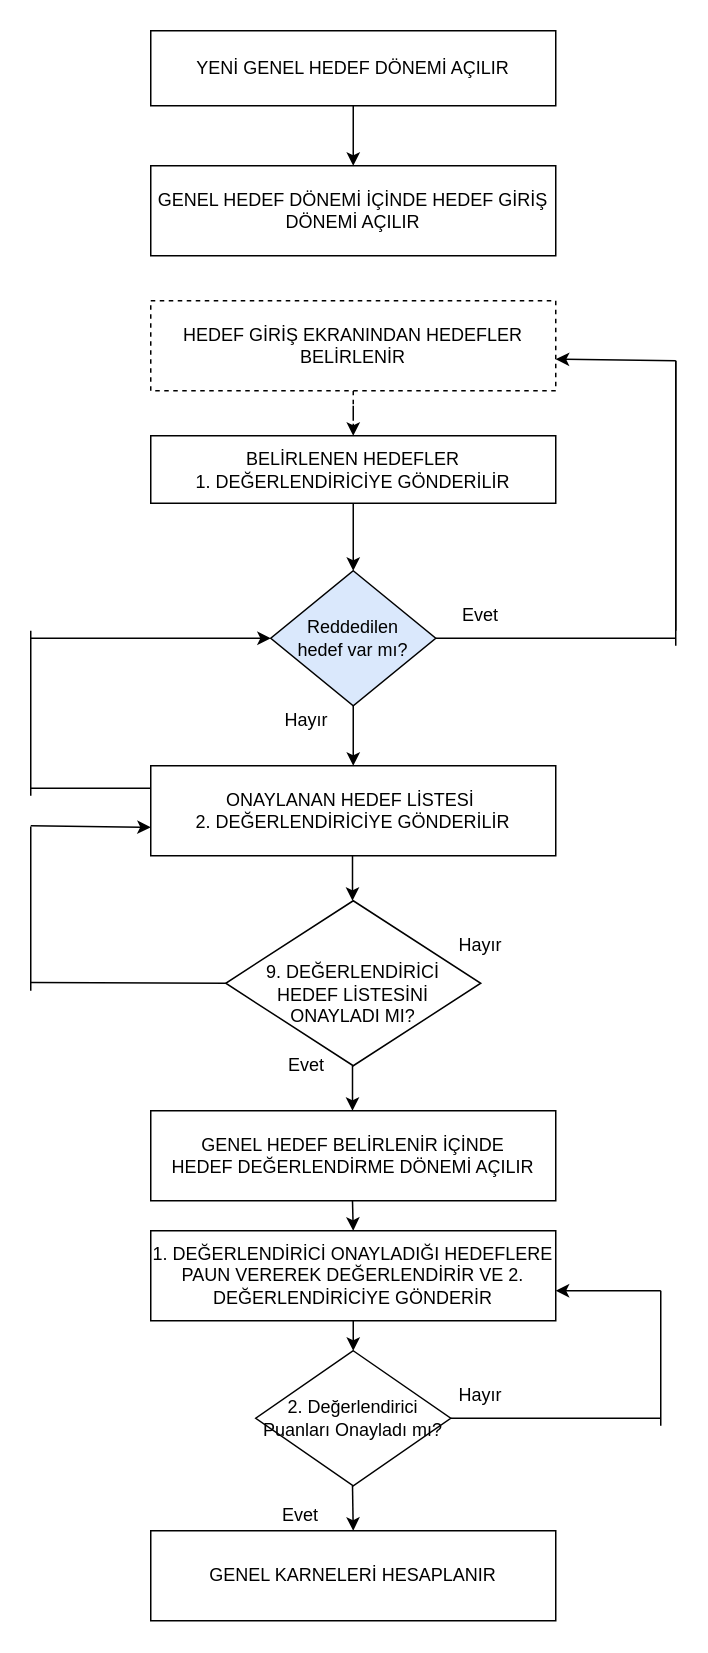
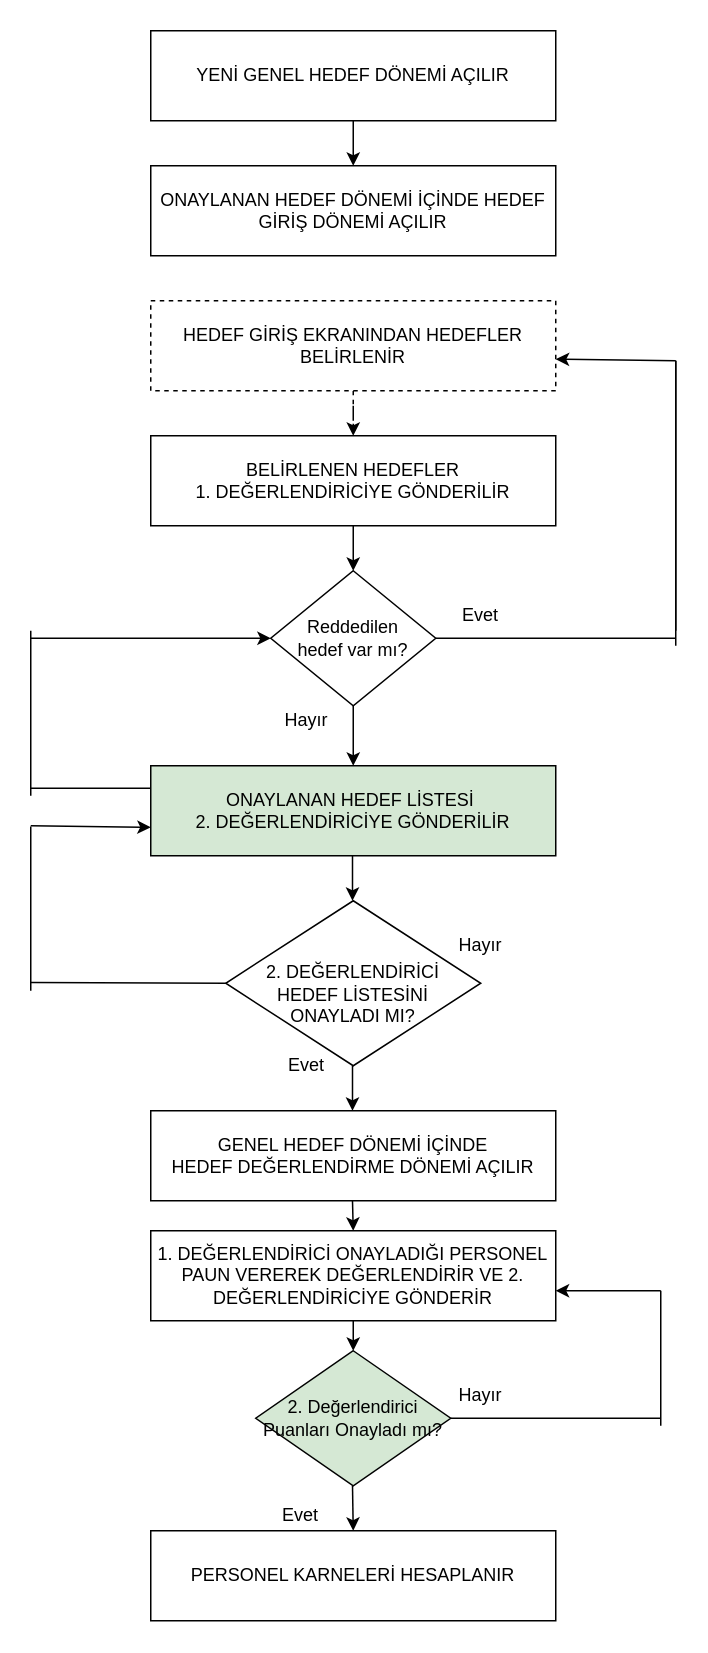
- <mxCell id="2" value="YENİ GENEL HEDEF DÖNEMİ AÇILIR" style="rounded=0;whiteSpace=wrap;html=1;" parent="1" vertex="1"><mxGeometry x="100" y="20" width="270" height="50" as="geometry" /></mxCell>
+ <mxCell id="2" value="YENİ GENEL HEDEF DÖNEMİ AÇILIR" style="rounded=0;whiteSpace=wrap;html=1;" parent="1" vertex="1"><mxGeometry x="100" width="270" height="60" as="geometry" y="20" /></mxCell>
- <mxCell id="3" value="GENEL HEDEF DÖNEMİ İÇİNDE HEDEF GİRİŞ DÖNEMİ AÇILIR" style="rounded=0;whiteSpace=wrap;html=1;" parent="1" vertex="1"><mxGeometry x="100" y="110" width="270" height="60" as="geometry" /></mxCell>
+ <mxCell id="3" value="ONAYLANAN HEDEF DÖNEMİ İÇİNDE HEDEF GİRİŞ DÖNEMİ AÇILIR" style="rounded=0;whiteSpace=wrap;html=1;" parent="1" vertex="1"><mxGeometry x="100" y="110" width="270" height="60" as="geometry" /></mxCell>
- <mxCell id="7" value="BELİRLENEN HEDEFLER &lt;br&gt;1. DEĞERLENDİRİCİYE GÖNDERİLİR" style="rounded=0;whiteSpace=wrap;html=1;" parent="1" vertex="1"><mxGeometry x="100" y="290" width="270" height="45" as="geometry" /></mxCell>
+ <mxCell id="7" value="BELİRLENEN HEDEFLER &lt;br&gt;1. DEĞERLENDİRİCİYE GÖNDERİLİR" style="rounded=0;whiteSpace=wrap;html=1;" parent="1" vertex="1"><mxGeometry x="100" y="290" width="270" height="60" as="geometry" /></mxCell>
- <mxCell id="9" value="Reddedilen &lt;br&gt;hedef var mı?" style="rhombus;whiteSpace=wrap;html=1;fillColor=#dae8fc;" parent="1" vertex="1"><mxGeometry x="180" y="380" width="110" height="90" as="geometry" /></mxCell>
+ <mxCell id="9" value="Reddedilen &lt;br&gt;hedef var mı?" style="rhombus;whiteSpace=wrap;html=1;" parent="1" vertex="1"><mxGeometry x="180" y="380" width="110" height="90" as="geometry" /></mxCell>
- <mxCell id="16" value="ONAYLANAN HEDEF LİSTESİ&amp;nbsp;&lt;br&gt;2. DEĞERLENDİRİCİYE GÖNDERİLİR" style="rounded=0;whiteSpace=wrap;html=1;" parent="1" vertex="1"><mxGeometry x="100" y="510" width="270" height="60" as="geometry" /></mxCell>
+ <mxCell id="16" value="ONAYLANAN HEDEF LİSTESİ&amp;nbsp;&lt;br&gt;2. DEĞERLENDİRİCİYE GÖNDERİLİR" style="rounded=0;whiteSpace=wrap;html=1;fillColor=#d5e8d4;" parent="1" vertex="1"><mxGeometry x="100" y="510" width="270" height="60" as="geometry" /></mxCell>
- <mxCell id="17" value="&lt;br&gt;9. DEĞERLENDİRİCİ &lt;br&gt;HEDEF LİSTESİNİ &lt;br&gt;ONAYLADI MI?" style="rhombus;whiteSpace=wrap;html=1;" parent="1" vertex="1"><mxGeometry x="150" y="600" width="170" height="110" as="geometry" /></mxCell>
+ <mxCell id="17" value="&lt;br&gt;2. DEĞERLENDİRİCİ &lt;br&gt;HEDEF LİSTESİNİ &lt;br&gt;ONAYLADI MI?" style="rhombus;whiteSpace=wrap;html=1;" parent="1" vertex="1"><mxGeometry x="150" y="600" width="170" height="110" as="geometry" /></mxCell>
- <mxCell id="25" value="GENEL HEDEF BELİRLENİR İÇİNDE &lt;br&gt;HEDEF DEĞERLENDİRME DÖNEMİ AÇILIR" style="rounded=0;whiteSpace=wrap;html=1;" parent="1" vertex="1"><mxGeometry x="100" y="740" width="270" height="60" as="geometry" /></mxCell>
+ <mxCell id="25" value="GENEL HEDEF DÖNEMİ İÇİNDE &lt;br&gt;HEDEF DEĞERLENDİRME DÖNEMİ AÇILIR" style="rounded=0;whiteSpace=wrap;html=1;" parent="1" vertex="1"><mxGeometry x="100" y="740" width="270" height="60" as="geometry" /></mxCell>
- <mxCell id="28" value="1. DEĞERLENDİRİCİ ONAYLADIĞI HEDEFLERE PAUN VEREREK DEĞERLENDİRİR VE 2. DEĞERLENDİRİCİYE GÖNDERİR" style="rounded=0;whiteSpace=wrap;html=1;" parent="1" vertex="1"><mxGeometry x="100" y="820" width="270" height="60" as="geometry" /></mxCell>
+ <mxCell id="28" value="1. DEĞERLENDİRİCİ ONAYLADIĞI PERSONEL PAUN VEREREK DEĞERLENDİRİR VE 2. DEĞERLENDİRİCİYE GÖNDERİR" style="rounded=0;whiteSpace=wrap;html=1;" parent="1" vertex="1"><mxGeometry x="100" y="820" width="270" height="60" as="geometry" /></mxCell>
- <mxCell id="33" value="2. Değerlendirici Puanları Onayladı mı?" style="rhombus;whiteSpace=wrap;html=1;" parent="1" vertex="1"><mxGeometry x="170" y="900" width="130" height="90" as="geometry" /></mxCell>
+ <mxCell id="33" value="2. Değerlendirici Puanları Onayladı mı?" style="rhombus;whiteSpace=wrap;html=1;fillColor=#d5e8d4;" parent="1" vertex="1"><mxGeometry x="170" y="900" width="130" height="90" as="geometry" /></mxCell>
- <mxCell id="38" value="GENEL KARNELERİ HESAPLANIR" style="rounded=0;whiteSpace=wrap;html=1;" parent="1" vertex="1"><mxGeometry x="100" y="1020" width="270" height="60" as="geometry" /></mxCell>
+ <mxCell id="38" value="PERSONEL KARNELERİ HESAPLANIR" style="rounded=0;whiteSpace=wrap;html=1;" parent="1" vertex="1"><mxGeometry x="100" y="1020" width="270" height="60" as="geometry" /></mxCell>
